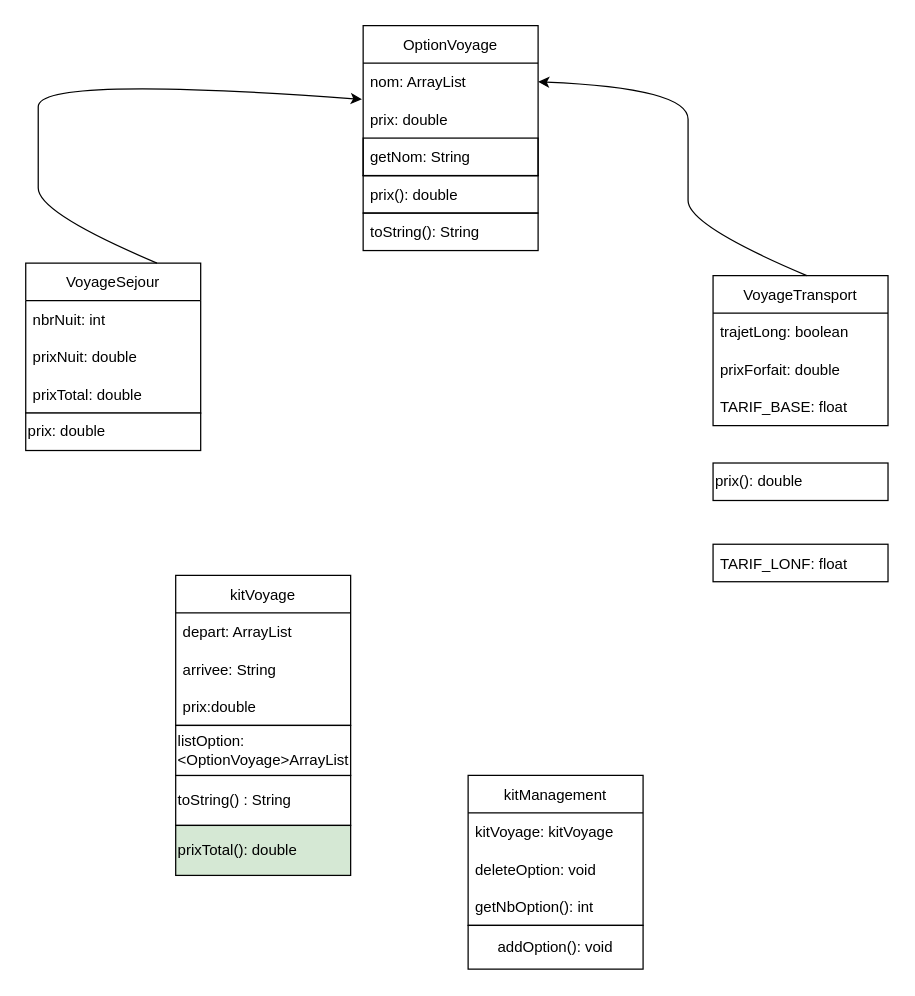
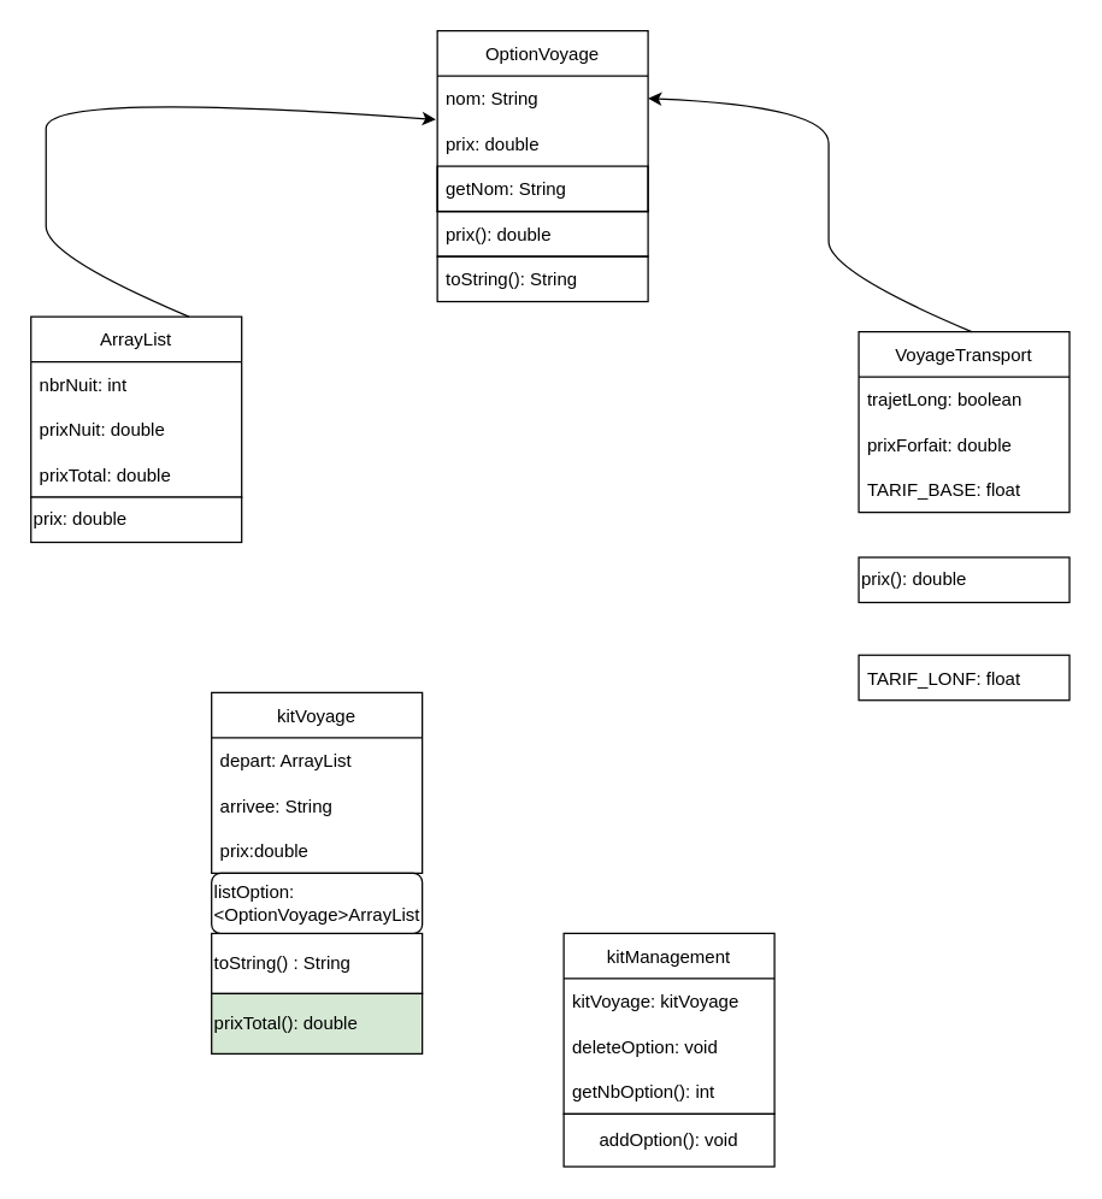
- <mxCell id="7" value="nom: ArrayList " style="text;strokeColor=none;fillColor=none;align=left;verticalAlign=middle;spacingLeft=4;spacingRight=4;overflow=hidden;points=[[0,0.5],[1,0.5]];portConstraint=eastwest;rotatable=0;" vertex="1" parent="6"><mxGeometry y="30" width="140" height="30" as="geometry" /></mxCell>
+ <mxCell id="7" value="nom: String " style="text;strokeColor=none;fillColor=none;align=left;verticalAlign=middle;spacingLeft=4;spacingRight=4;overflow=hidden;points=[[0,0.5],[1,0.5]];portConstraint=eastwest;rotatable=0;" vertex="1" parent="6"><mxGeometry y="30" width="140" height="30" as="geometry" /></mxCell>
- <mxCell id="2" value="VoyageSejour" style="swimlane;fontStyle=0;childLayout=stackLayout;horizontal=1;startSize=30;horizontalStack=0;resizeParent=1;resizeParentMax=0;resizeLast=0;collapsible=1;marginBottom=0;" vertex="1" parent="1"><mxGeometry x="20" y="210" width="140" height="120" as="geometry" /></mxCell>
+ <mxCell id="2" value="ArrayList" style="swimlane;fontStyle=0;childLayout=stackLayout;horizontal=1;startSize=30;horizontalStack=0;resizeParent=1;resizeParentMax=0;resizeLast=0;collapsible=1;marginBottom=0;" vertex="1" parent="1"><mxGeometry x="20" y="210" width="140" height="120" as="geometry" /></mxCell>
- <mxCell id="28" value="listOption: &amp;lt;OptionVoyage&amp;gt;ArrayList" style="rounded=0;whiteSpace=wrap;html=1;strokeColor=#000000;align=left;" vertex="1" parent="22"><mxGeometry y="120" width="140" height="40" as="geometry" /></mxCell>
+ <mxCell id="28" value="listOption: &amp;lt;OptionVoyage&amp;gt;ArrayList" style="whiteSpace=wrap;html=1;strokeColor=#000000;align=left;rounded=1;" vertex="1" parent="22"><mxGeometry y="120" width="140" height="40" as="geometry" /></mxCell>
